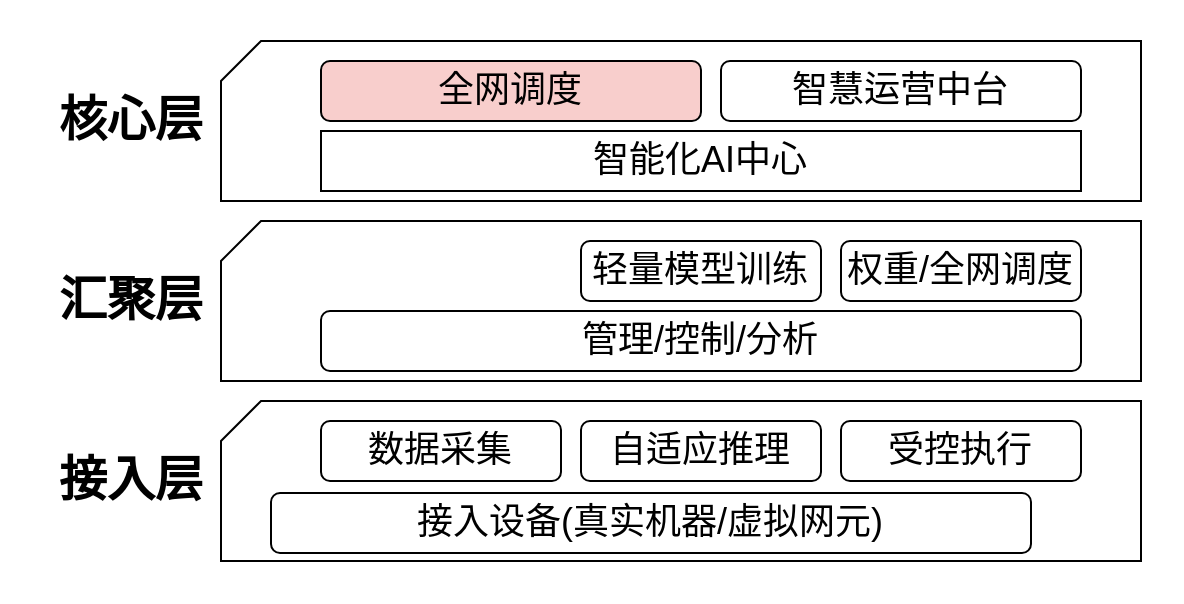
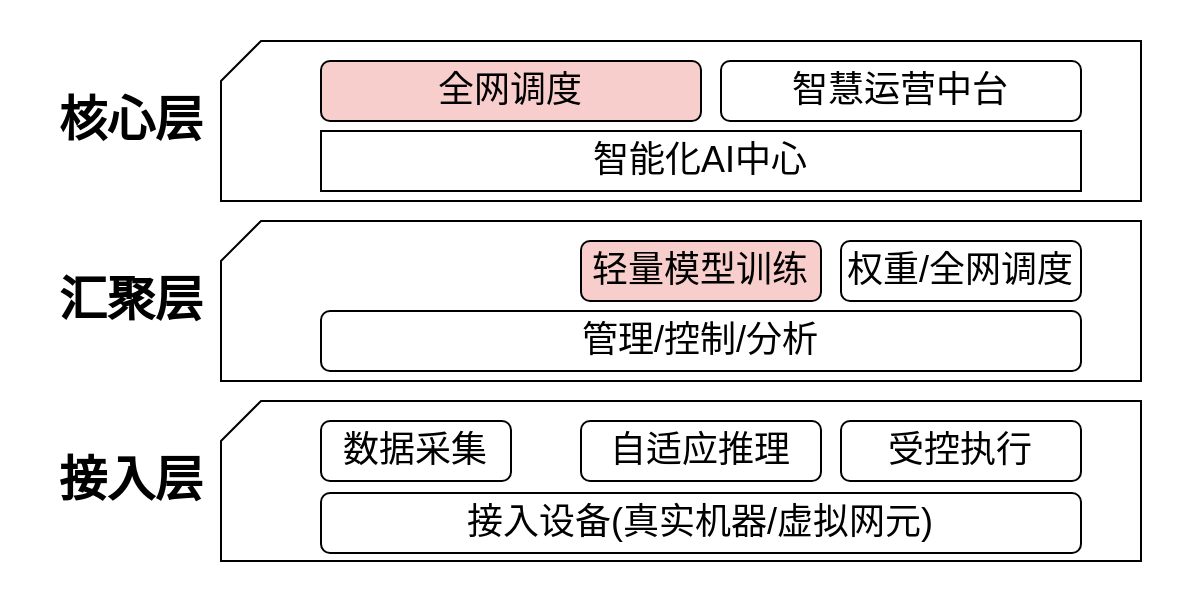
- <mxCell id="10" value="&lt;font style=&quot;font-size: 18px&quot;&gt;轻量模型训练&lt;br&gt;&lt;/font&gt;" style="rounded=1;whiteSpace=wrap;html=1;" vertex="1" parent="1"><mxGeometry x="290" y="120" width="120" height="30" as="geometry" /></mxCell>
+ <mxCell id="10" value="&lt;font style=&quot;font-size: 18px&quot;&gt;轻量模型训练&lt;br&gt;&lt;/font&gt;" style="rounded=1;whiteSpace=wrap;html=1;fillColor=#f8cecc;" vertex="1" parent="1"><mxGeometry x="290" y="120" width="120" height="30" as="geometry" /></mxCell>
- <mxCell id="15" value="&lt;font style=&quot;font-size: 18px&quot;&gt;数据采集&lt;br&gt;&lt;/font&gt;" style="rounded=1;whiteSpace=wrap;html=1;" vertex="1" parent="1"><mxGeometry x="160" y="210" width="120" height="30" as="geometry" /></mxCell>
+ <mxCell id="15" value="&lt;font style=&quot;font-size: 18px&quot;&gt;数据采集&lt;br&gt;&lt;/font&gt;" style="rounded=1;whiteSpace=wrap;html=1;" vertex="1" parent="1"><mxGeometry x="160" y="210" width="95" height="30" as="geometry" /></mxCell>
- <mxCell id="14" value="&lt;span style=&quot;font-size: 18px&quot;&gt;接入设备(真实机器/虚拟网元)&lt;/span&gt;" style="rounded=1;whiteSpace=wrap;html=1;" vertex="1" parent="1"><mxGeometry x="135" y="246" width="380" height="30" as="geometry" /></mxCell>
+ <mxCell id="14" value="&lt;span style=&quot;font-size: 18px&quot;&gt;接入设备(真实机器/虚拟网元)&lt;/span&gt;" style="rounded=1;whiteSpace=wrap;html=1;" vertex="1" parent="1"><mxGeometry x="160" y="246" width="380" height="30" as="geometry" /></mxCell>
